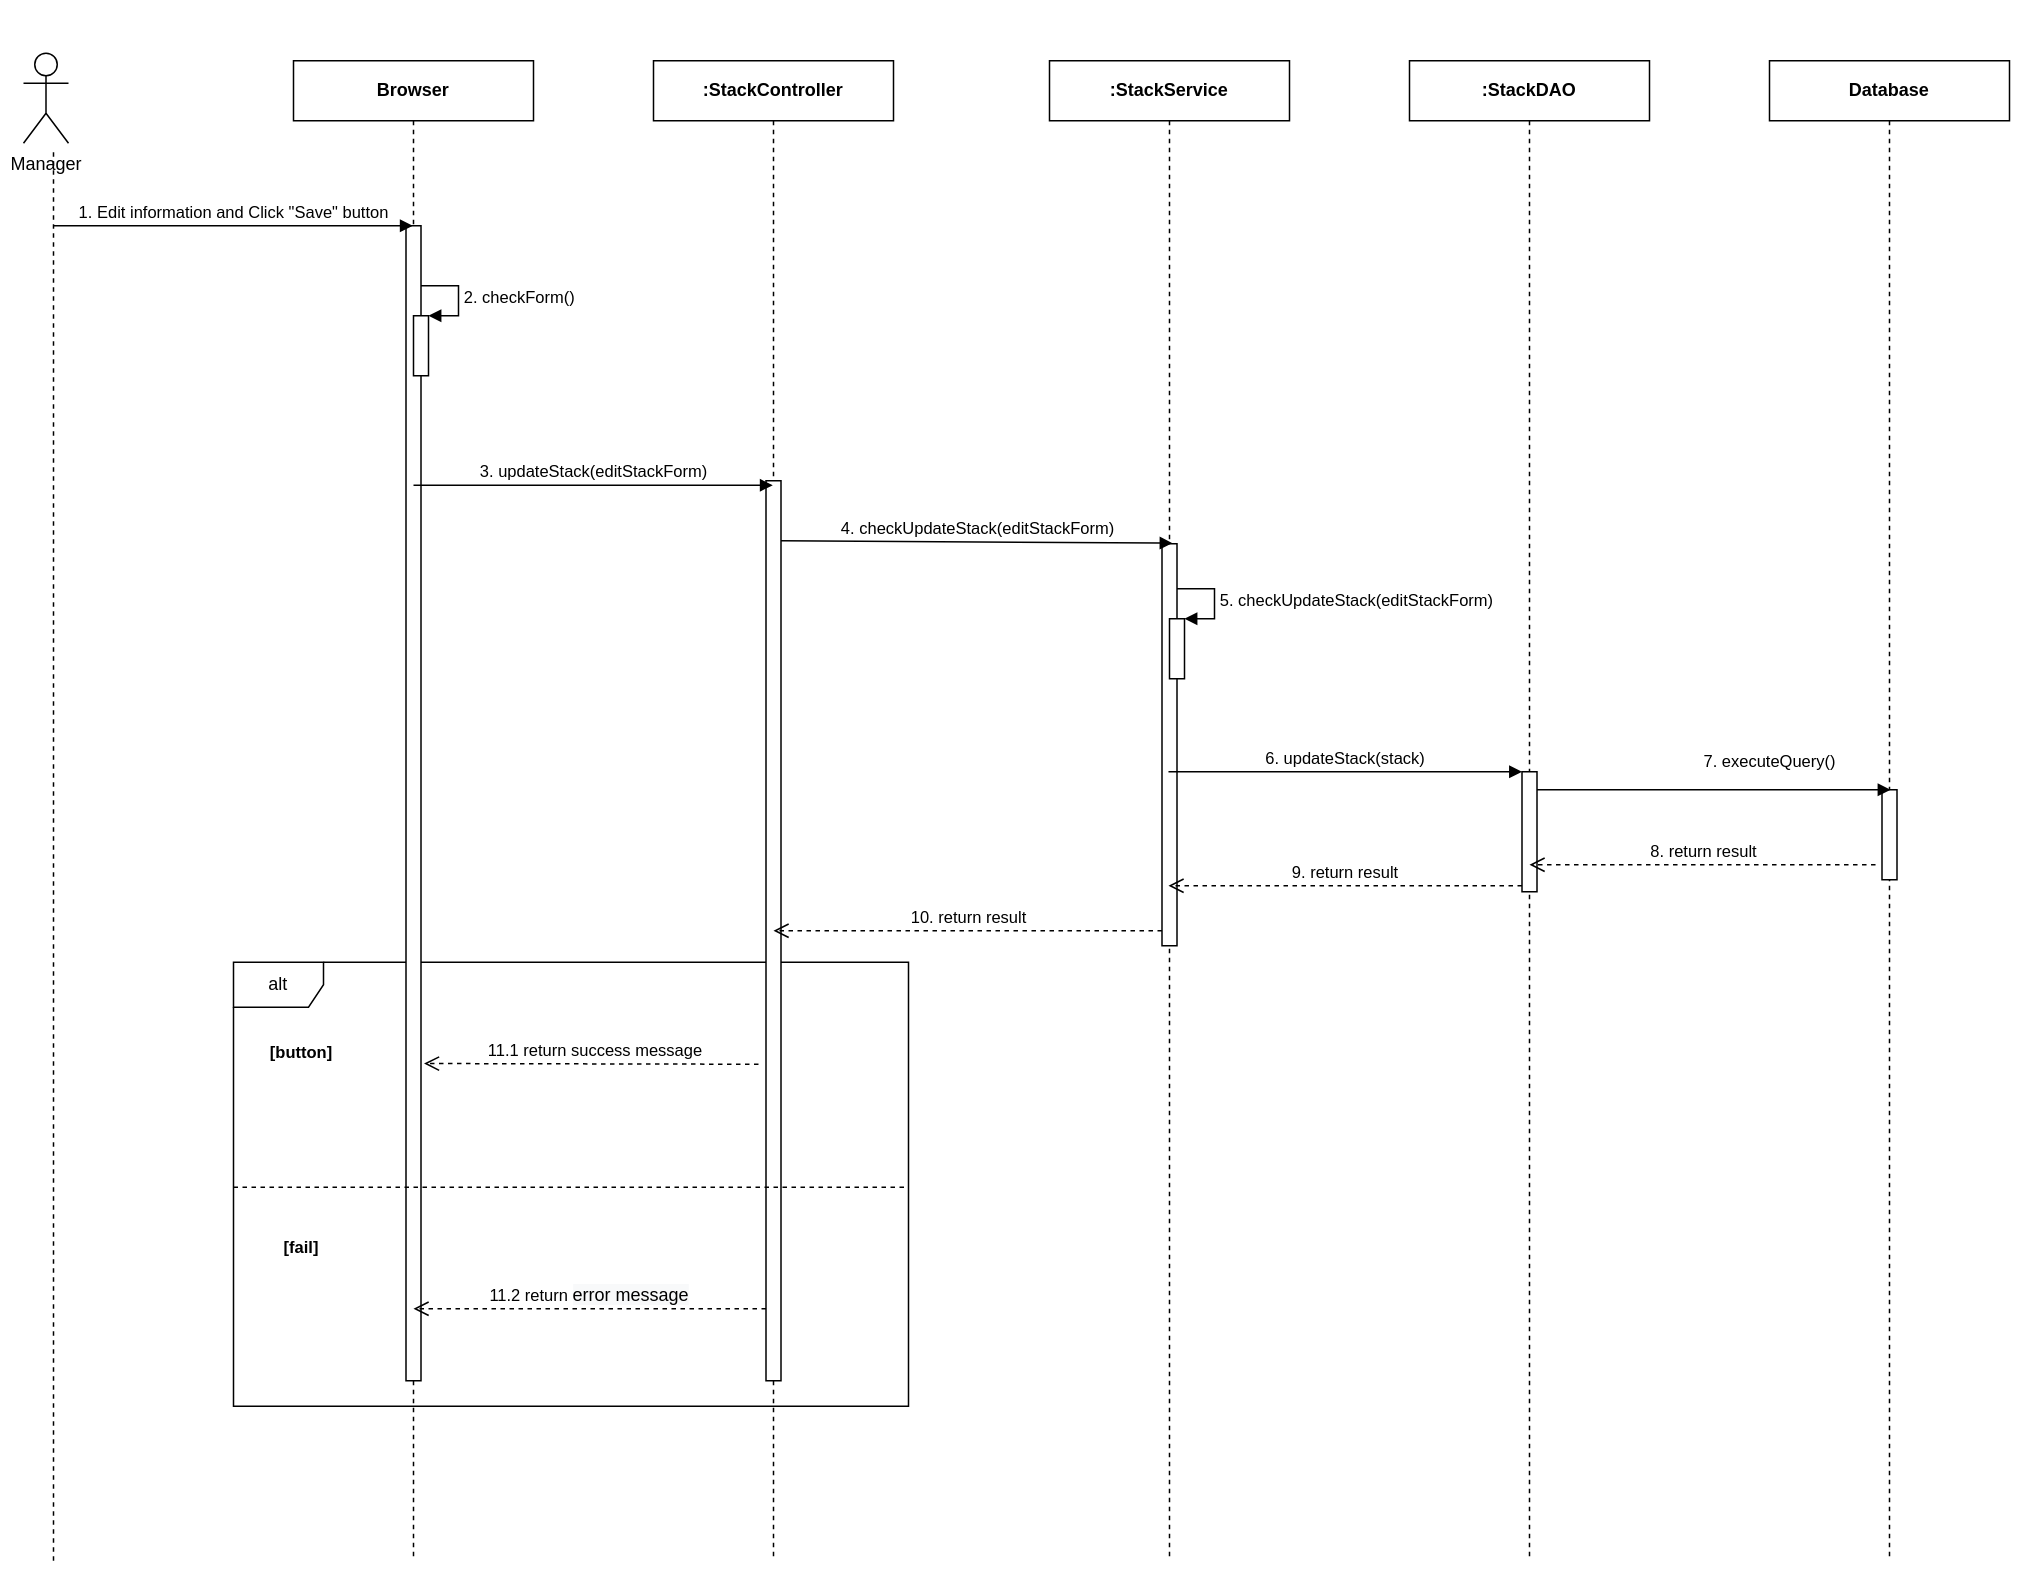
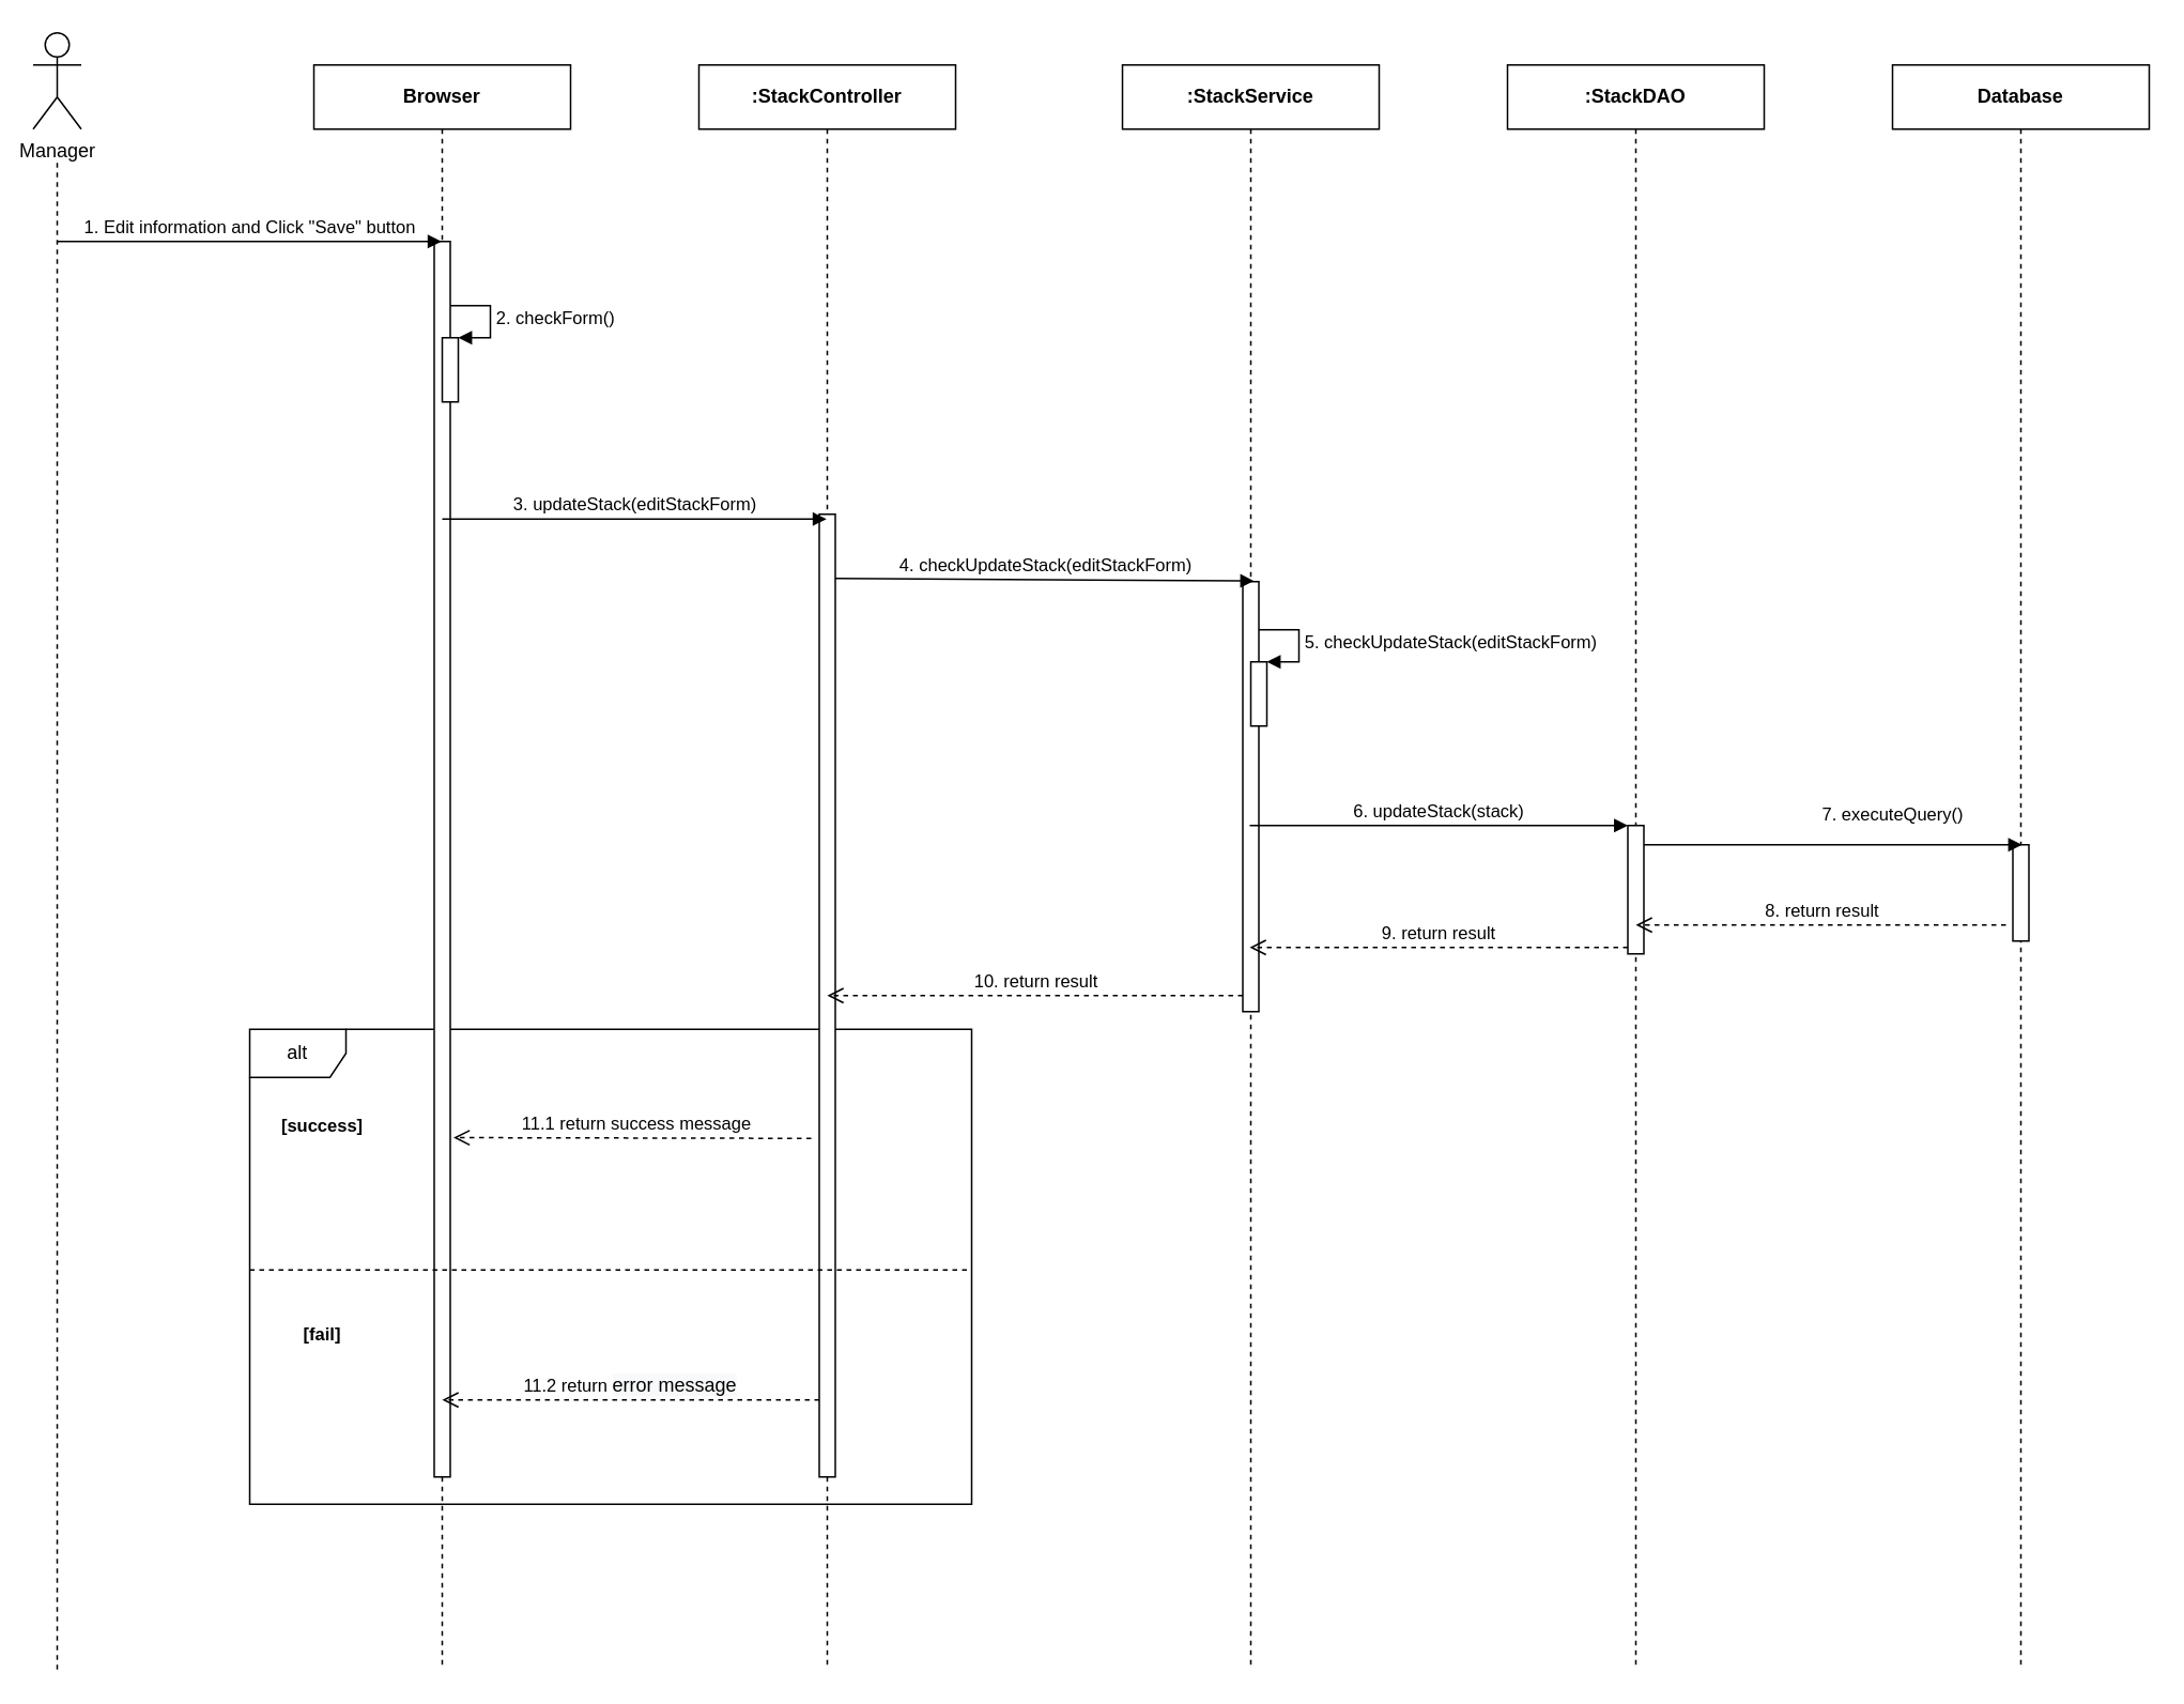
- <mxCell id="30" value="Manager" style="shape=umlActor;verticalLabelPosition=bottom;verticalAlign=top;html=1;outlineConnect=0;rounded=0;glass=0;sketch=0;fillColor=none;" vertex="1" parent="1"><mxGeometry x="15" y="35" width="30" height="60" as="geometry" /></mxCell>
+ <mxCell id="30" value="Manager" style="shape=umlActor;verticalLabelPosition=bottom;verticalAlign=top;html=1;outlineConnect=0;rounded=0;glass=0;sketch=0;fillColor=none;" vertex="1" parent="1"><mxGeometry x="20" y="20" width="30" height="60" as="geometry" /></mxCell>
- <mxCell id="26" value="&lt;span style=&quot;font-size: 11px ; background-color: rgb(255 , 255 , 255)&quot;&gt;&lt;b&gt;[button]&lt;/b&gt;&lt;/span&gt;" style="text;html=1;align=center;verticalAlign=middle;resizable=0;points=[];autosize=1;" parent="1" vertex="1"><mxGeometry x="165" y="691" width="70" height="20" as="geometry" /></mxCell>
+ <mxCell id="26" value="&lt;span style=&quot;font-size: 11px ; background-color: rgb(255 , 255 , 255)&quot;&gt;&lt;b&gt;[success]&lt;/b&gt;&lt;/span&gt;" style="text;html=1;align=center;verticalAlign=middle;resizable=0;points=[];autosize=1;" parent="1" vertex="1"><mxGeometry x="165" y="691" width="70" height="20" as="geometry" /></mxCell>
